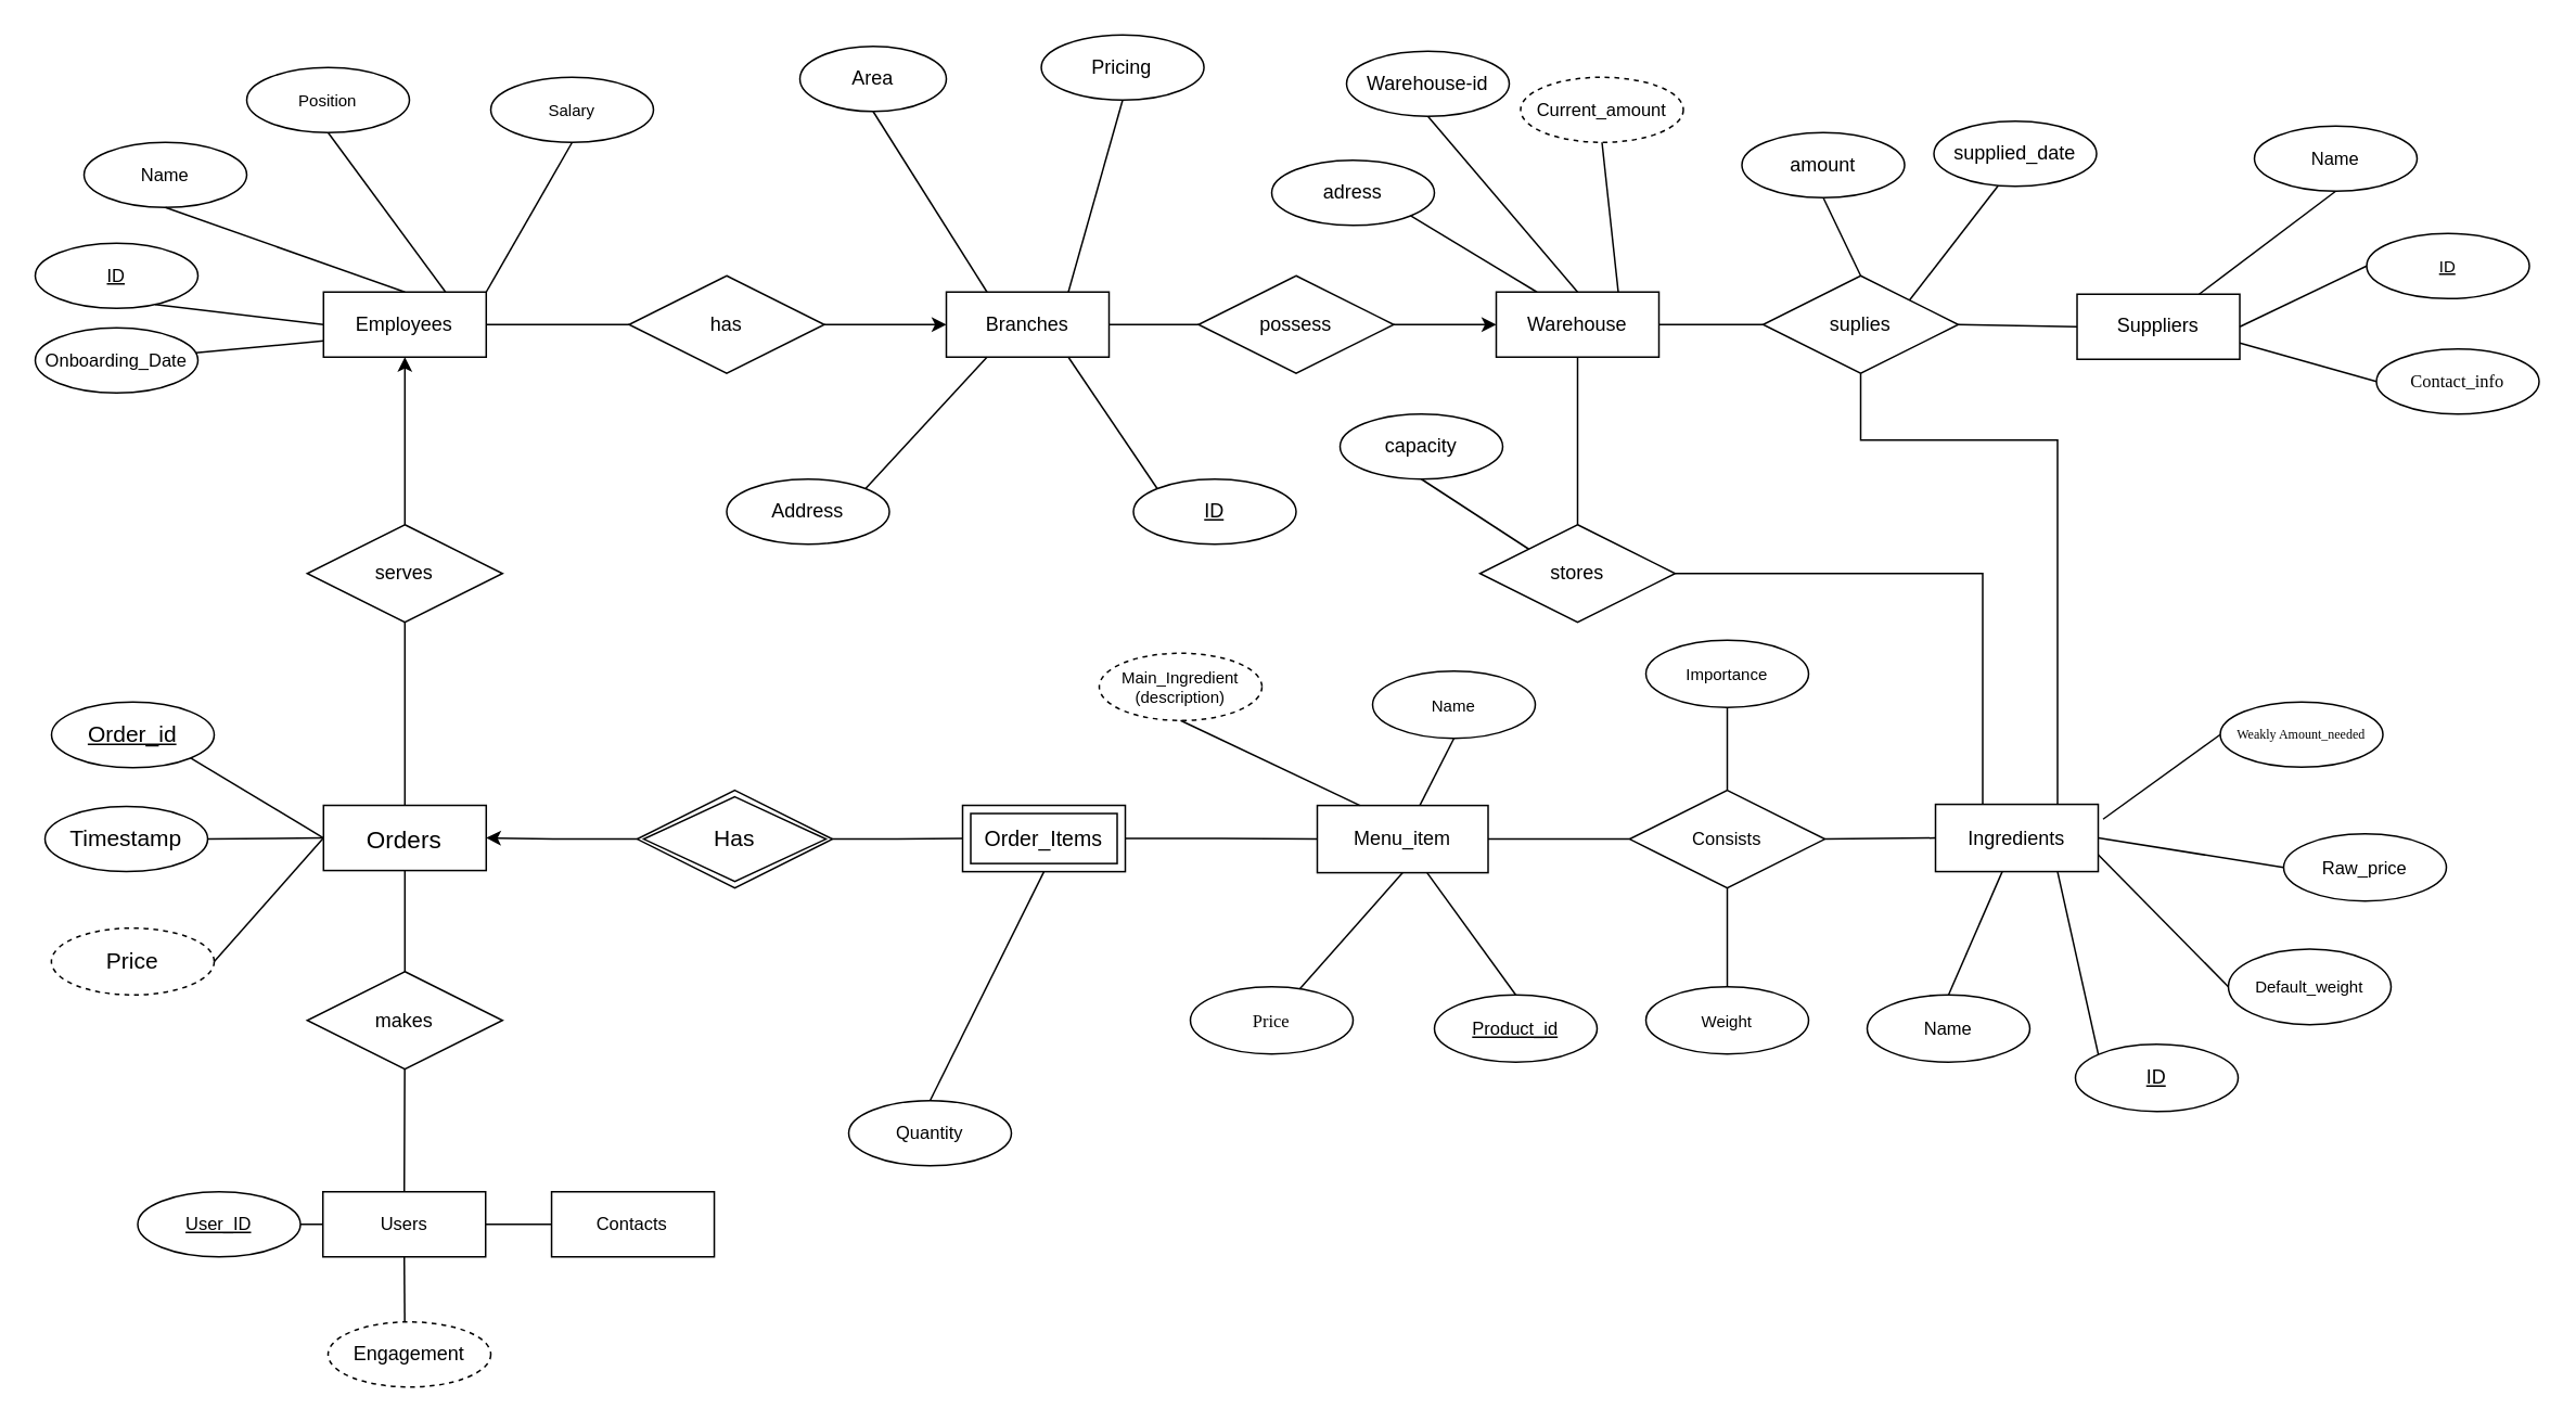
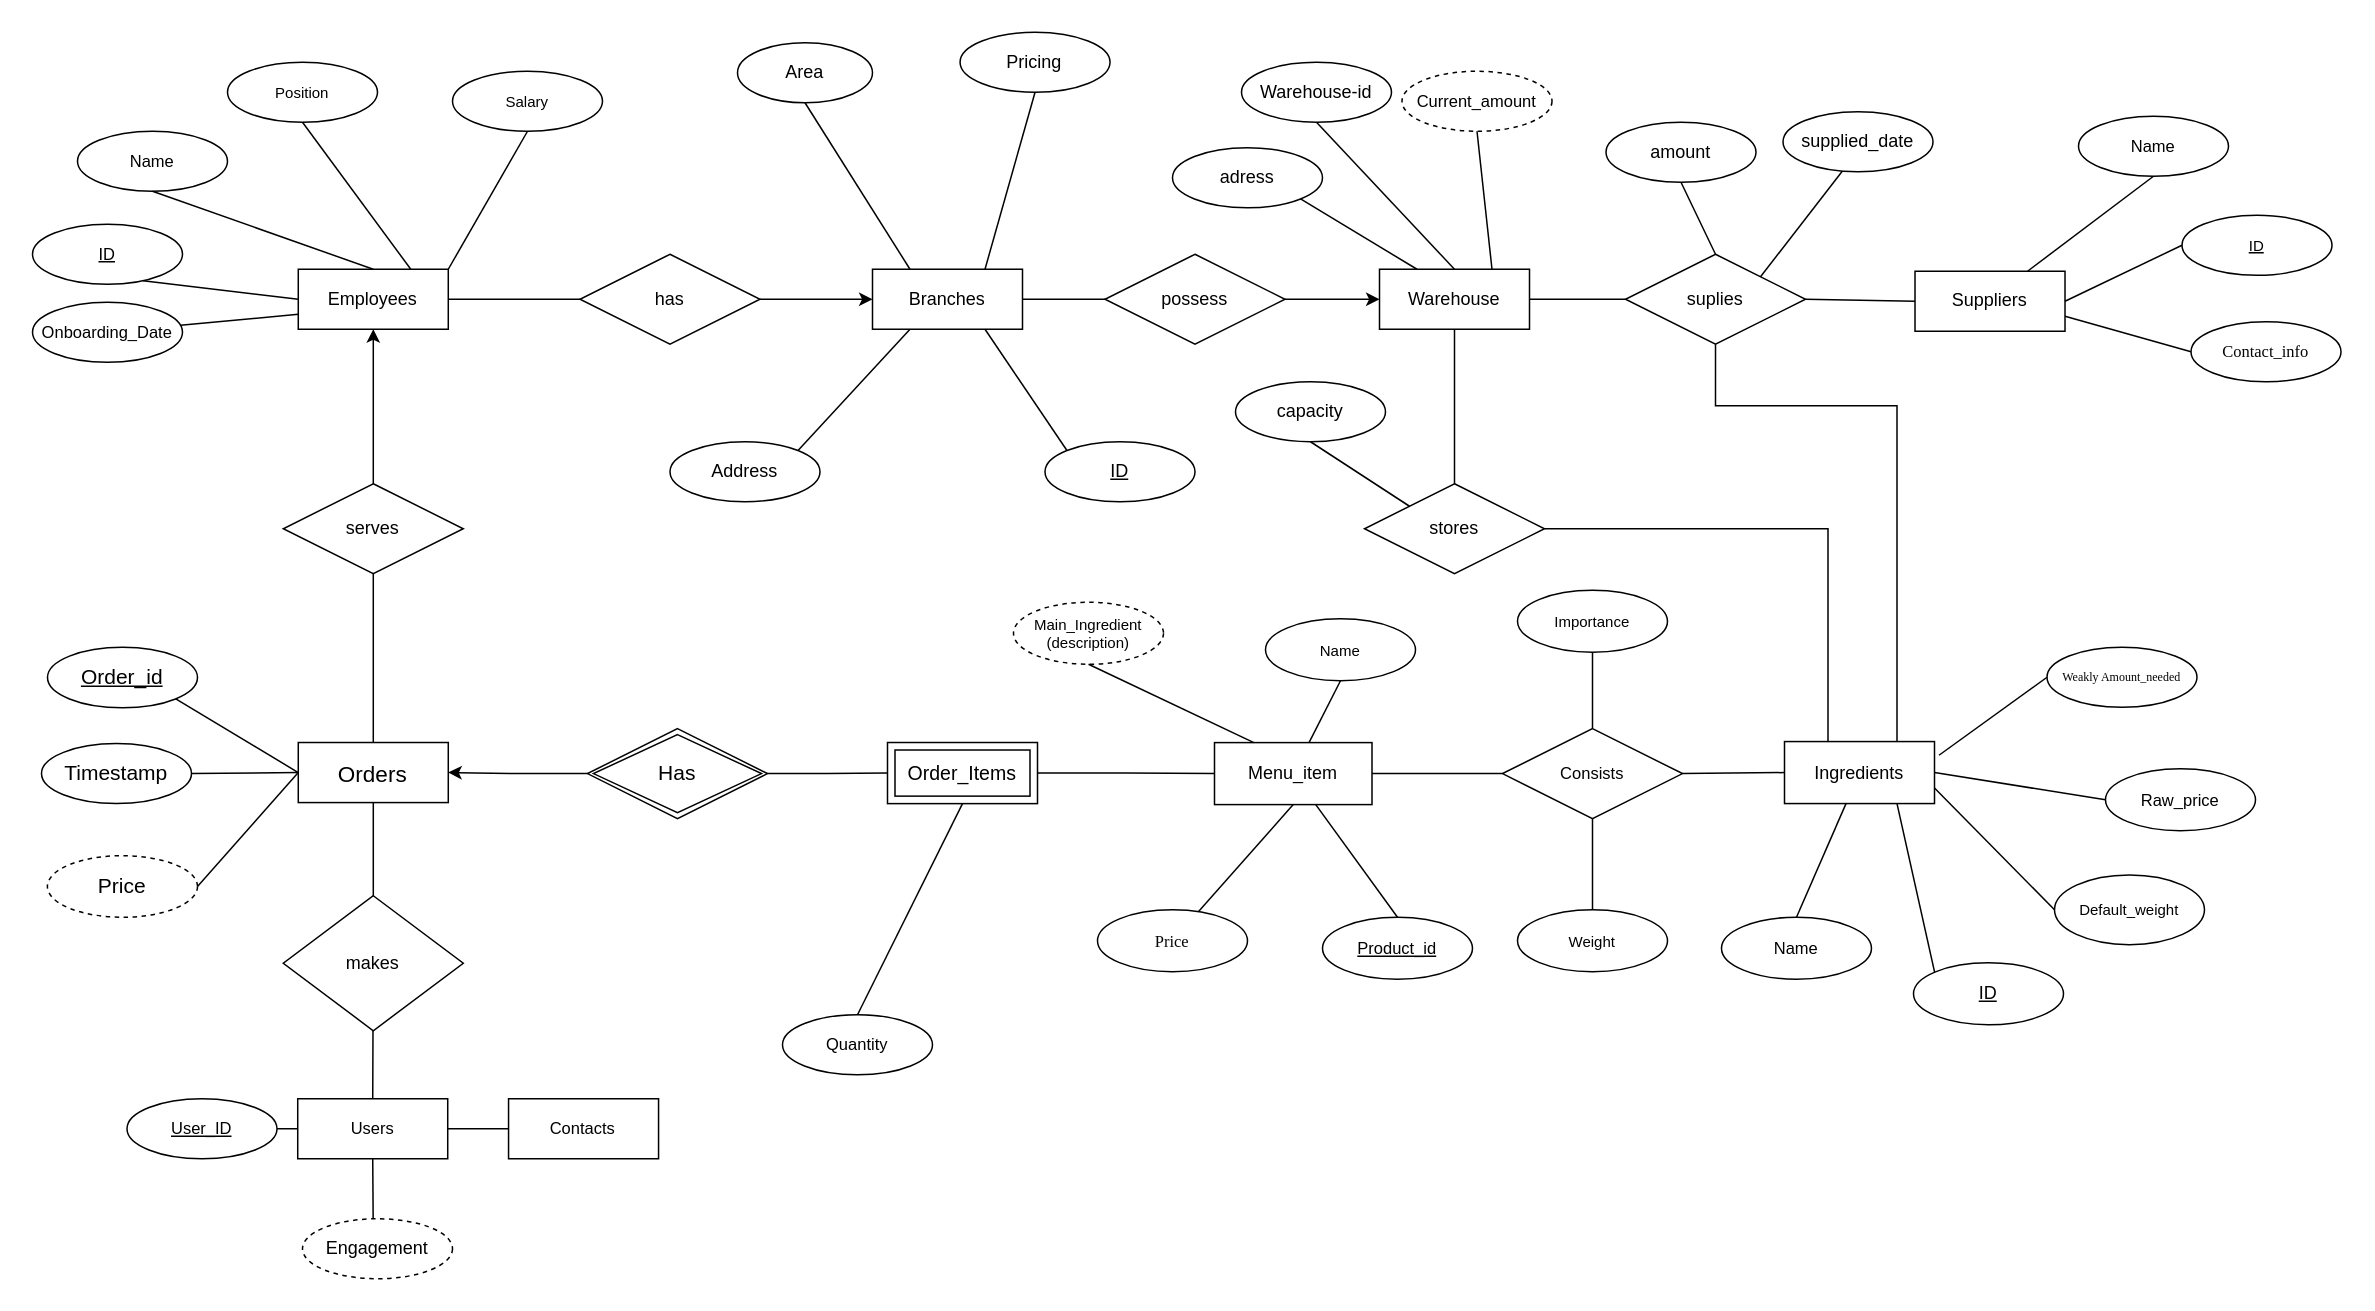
- <mxCell id="86" value="Warehouse-id" style="ellipse;whiteSpace=wrap;html=1;align=center;" vertex="1" parent="1"><mxGeometry x="827" y="31" width="100" height="40" as="geometry" /></mxCell>
+ <mxCell id="86" value="Warehouse-id" style="ellipse;whiteSpace=wrap;html=1;align=center;" vertex="1" parent="1"><mxGeometry x="827" y="41" width="100" height="40" as="geometry" /></mxCell>
- <mxCell id="100" value="makes" style="shape=rhombus;perimeter=rhombusPerimeter;whiteSpace=wrap;html=1;align=center;" vertex="1" parent="1"><mxGeometry x="188.19" y="596.66" width="120" height="60" as="geometry" /></mxCell>
+ <mxCell id="100" value="makes" style="shape=rhombus;perimeter=rhombusPerimeter;whiteSpace=wrap;html=1;align=center;" vertex="1" parent="1"><mxGeometry x="188.19" y="596.66" width="120" height="90" as="geometry" /></mxCell>
